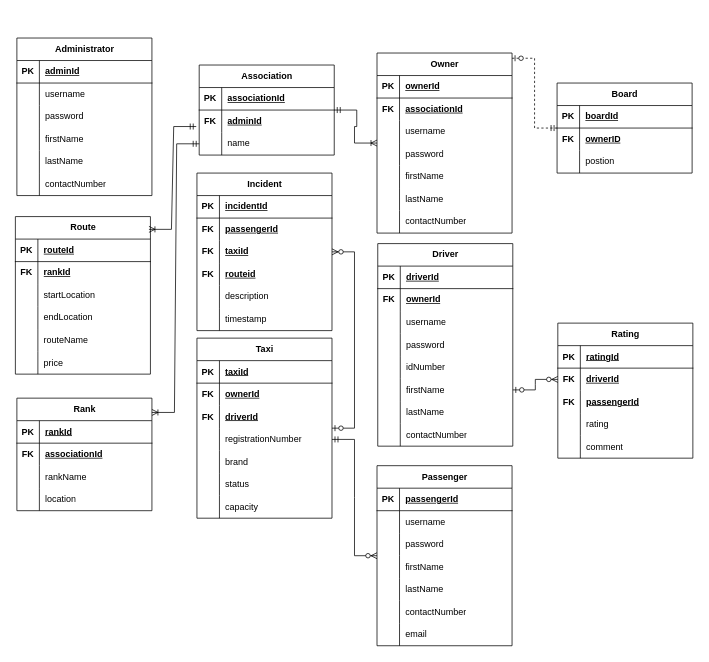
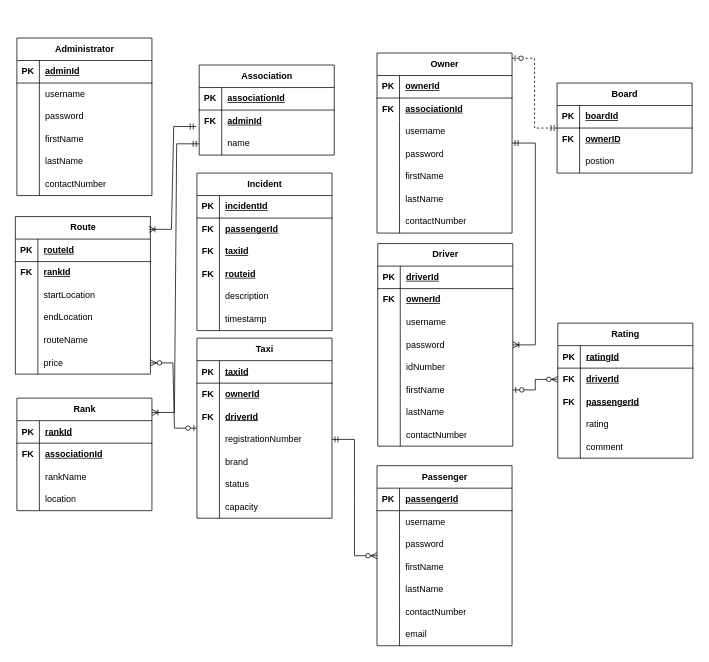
- <mxCell id="53" value="" style="edgeStyle=entityRelationEdgeStyle;fontSize=12;html=1;endArrow=ERoneToMany;startArrow=ERmandOne;rounded=0;" parent="1" source="21" target="31" edge="1"><mxGeometry width="100" height="100" relative="1" as="geometry"><mxPoint x="302" y="260" as="sourcePoint" /><mxPoint x="252" y="420" as="targetPoint" /><Array as="points"><mxPoint x="412" y="260" /><mxPoint x="422" y="260" /></Array></mxGeometry></mxCell>
+ <mxCell id="79" value="" style="edgeStyle=entityRelationEdgeStyle;fontSize=12;html=1;endArrow=ERoneToMany;startArrow=ERmandOne;rounded=0;" parent="1" source="31" target="54" edge="1"><mxGeometry width="100" height="100" relative="1" as="geometry"><mxPoint x="392" y="320" as="sourcePoint" /><mxPoint x="492" y="220" as="targetPoint" /></mxGeometry></mxCell>
- <mxCell id="121" value="" style="edgeStyle=entityRelationEdgeStyle;fontSize=12;html=1;endArrow=ERzeroToMany;startArrow=ERzeroToOne;rounded=0;" parent="1" source="80" target="102" edge="1"><mxGeometry width="100" height="100" relative="1" as="geometry"><mxPoint x="182" y="470" as="sourcePoint" /><mxPoint x="472" y="340" as="targetPoint" /></mxGeometry></mxCell>
+ <mxCell id="121" value="" style="edgeStyle=entityRelationEdgeStyle;fontSize=12;html=1;endArrow=ERzeroToMany;startArrow=ERzeroToOne;rounded=0;" parent="1" source="80" target="140" edge="1"><mxGeometry width="100" height="100" relative="1" as="geometry"><mxPoint x="182" y="470" as="sourcePoint" /><mxPoint x="472" y="340" as="targetPoint" /></mxGeometry></mxCell>
